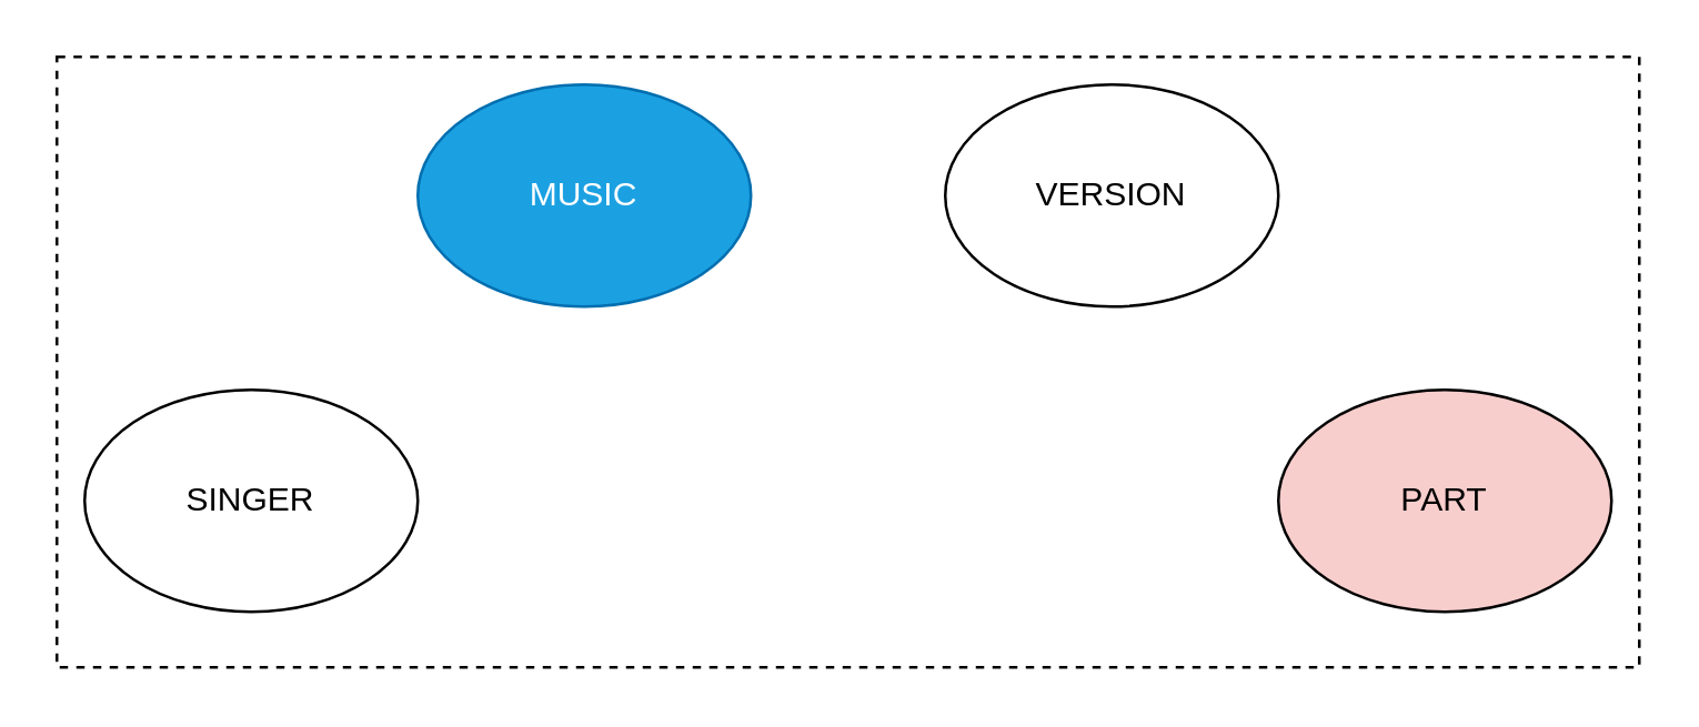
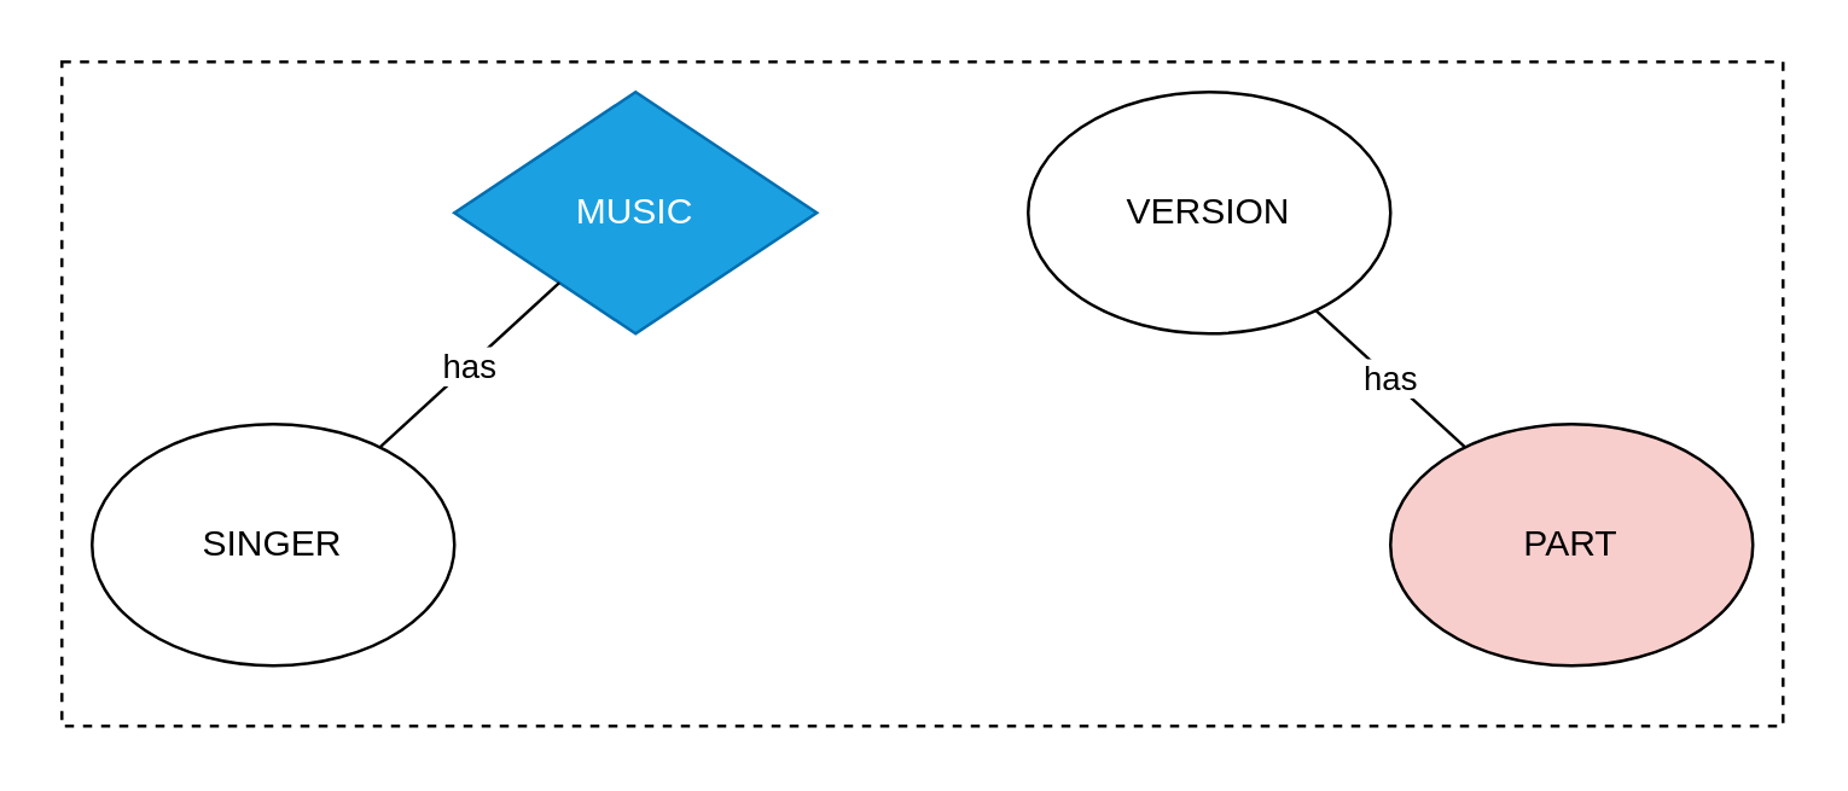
- <mxCell id="3" value="MUSIC" style="ellipse;whiteSpace=wrap;html=1;fillColor=#1ba1e2;strokeColor=#006EAF;fontColor=#ffffff;" parent="1" vertex="1"><mxGeometry x="150" y="30" width="120" height="80" as="geometry" /></mxCell>
+ <mxCell id="3" value="MUSIC" style="rhombus;whiteSpace=wrap;html=1;fillColor=#1ba1e2;strokeColor=#006EAF;fontColor=#ffffff;" parent="1" vertex="1"><mxGeometry x="150" y="30" width="120" height="80" as="geometry" /></mxCell>
+ <mxCell id="8" value="has" style="endArrow=none;html=1;rounded=0;" parent="1" source="7" target="3" edge="1"><mxGeometry width="50" height="50" relative="1" as="geometry"><mxPoint x="289.63" y="134.026" as="sourcePoint" /><mxPoint x="374.335" y="85.946" as="targetPoint" /></mxGeometry></mxCell>
+ <mxCell id="6" value="has" style="endArrow=none;html=1;rounded=0;" parent="1" source="4" target="5" edge="1"><mxGeometry width="50" height="50" relative="1" as="geometry"><mxPoint x="238" y="176" as="sourcePoint" /><mxPoint x="342" y="124" as="targetPoint" /></mxGeometry></mxCell>
